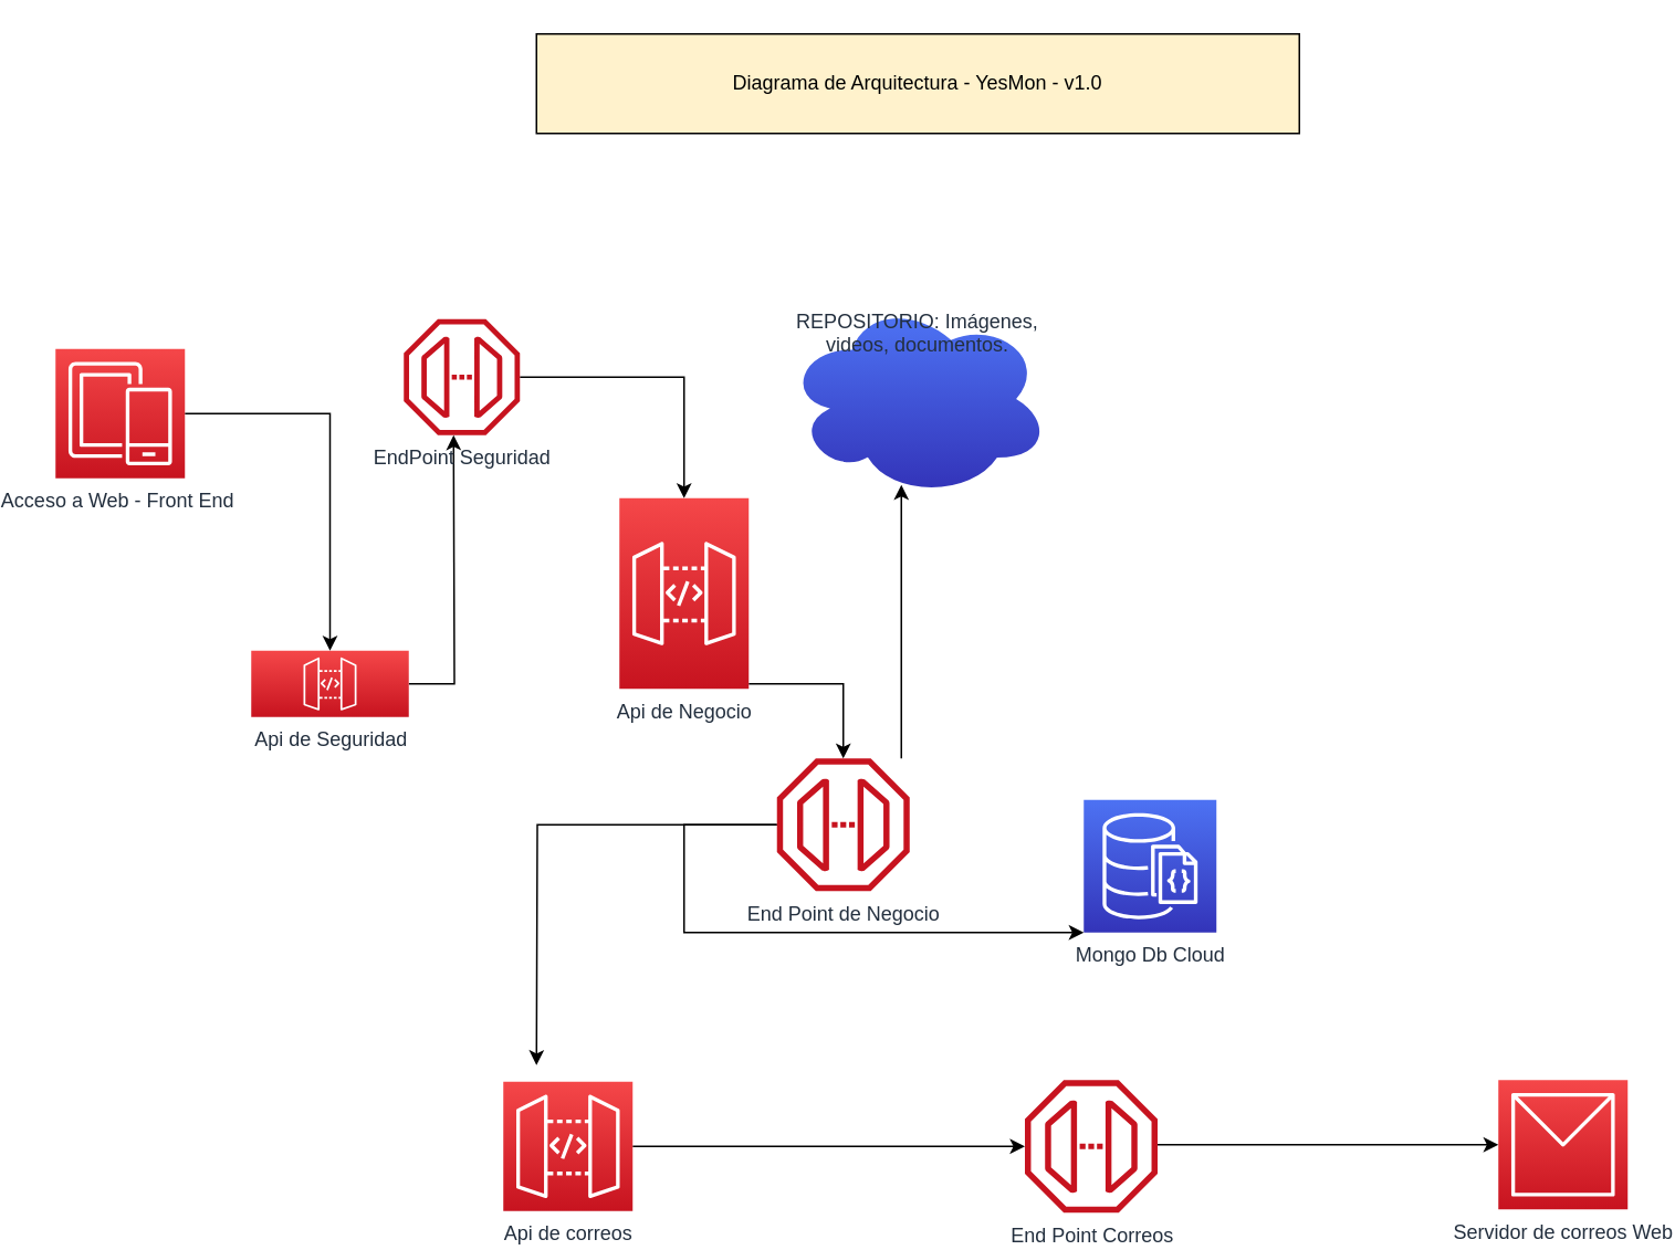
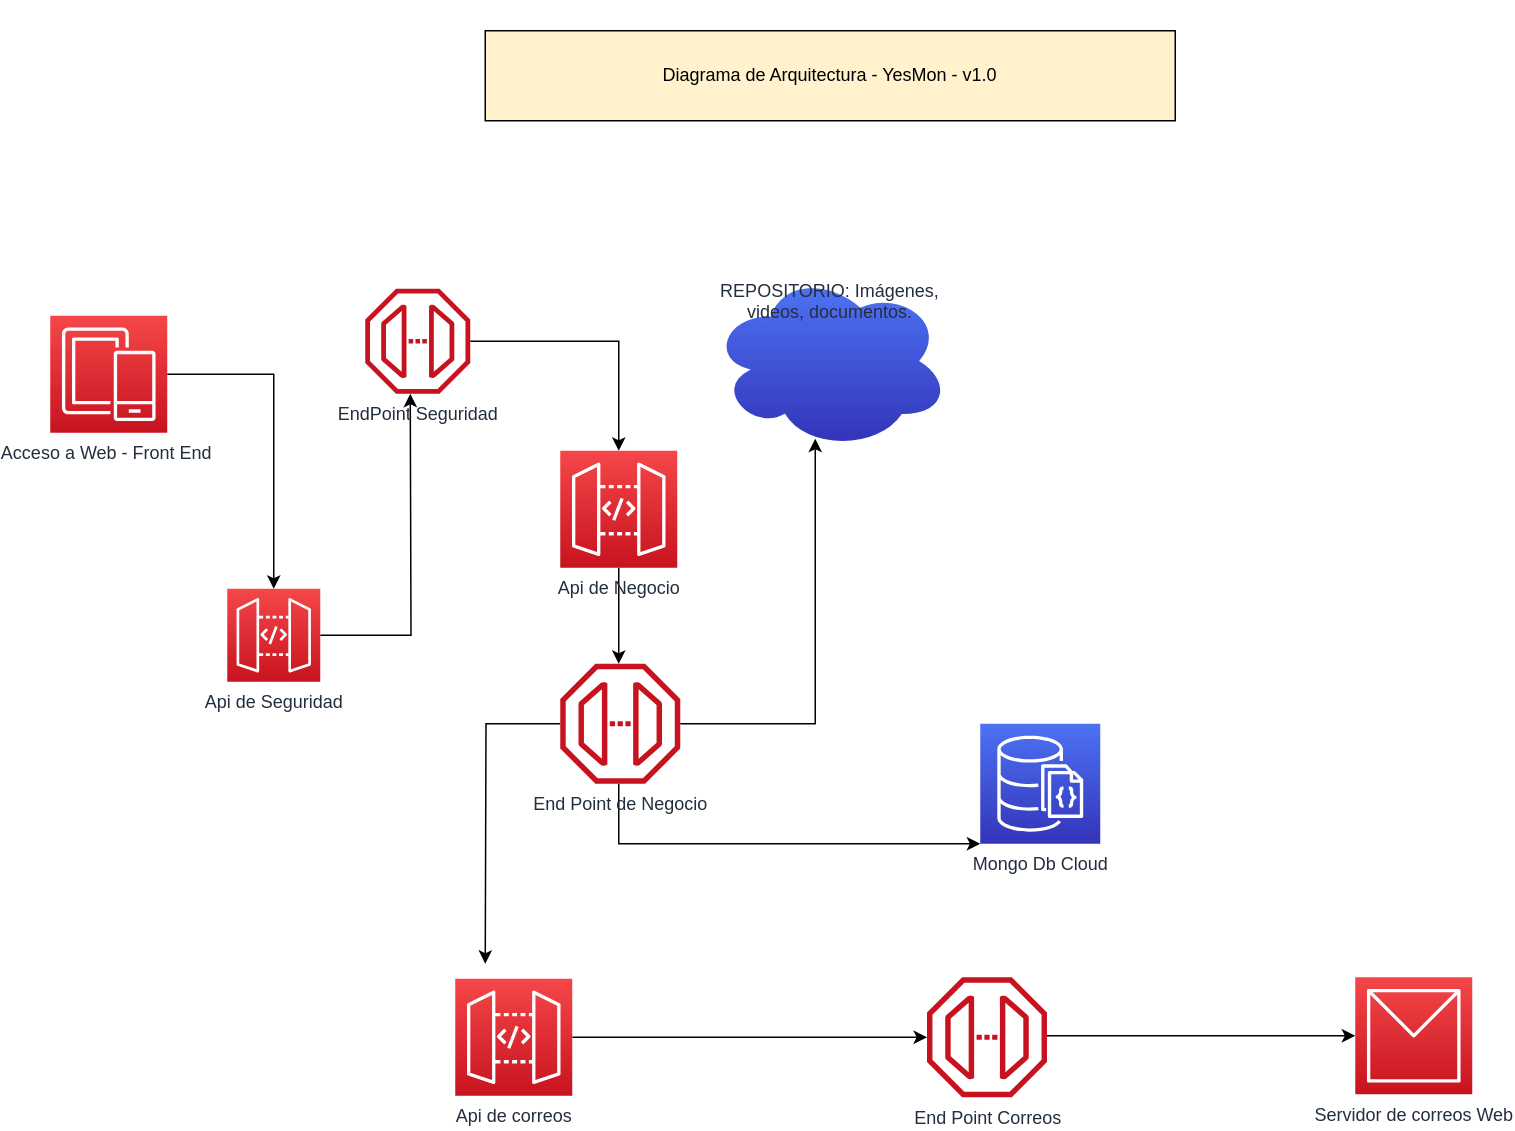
- <mxCell id="11" value="Api de Negocio" style="outlineConnect=0;fontColor=#232F3E;gradientColor=#F54749;gradientDirection=north;fillColor=#C7131F;strokeColor=#ffffff;dashed=0;verticalLabelPosition=bottom;verticalAlign=top;align=center;html=1;fontSize=12;fontStyle=0;aspect=fixed;shape=mxgraph.aws4.resourceIcon;resIcon=mxgraph.aws4.api_gateway;" vertex="1" parent="1"><mxGeometry x="360" y="300" width="78" height="115" as="geometry" /></mxCell>
+ <mxCell id="11" value="Api de Negocio" style="outlineConnect=0;fontColor=#232F3E;gradientColor=#F54749;gradientDirection=north;fillColor=#C7131F;strokeColor=#ffffff;dashed=0;verticalLabelPosition=bottom;verticalAlign=top;align=center;html=1;fontSize=12;fontStyle=0;aspect=fixed;shape=mxgraph.aws4.resourceIcon;resIcon=mxgraph.aws4.api_gateway;" vertex="1" parent="1"><mxGeometry x="360" y="300" width="78" height="78" as="geometry" /></mxCell>
- <mxCell id="5" value="Api de Seguridad&lt;br&gt;" style="outlineConnect=0;fontColor=#232F3E;gradientColor=#F54749;gradientDirection=north;fillColor=#C7131F;strokeColor=#ffffff;dashed=0;verticalLabelPosition=bottom;verticalAlign=top;align=center;html=1;fontSize=12;fontStyle=0;aspect=fixed;shape=mxgraph.aws4.resourceIcon;resIcon=mxgraph.aws4.api_gateway;" vertex="1" parent="1"><mxGeometry x="138" y="392" width="95" height="40" as="geometry" /></mxCell>
+ <mxCell id="5" value="Api de Seguridad&lt;br&gt;" style="outlineConnect=0;fontColor=#232F3E;gradientColor=#F54749;gradientDirection=north;fillColor=#C7131F;strokeColor=#ffffff;dashed=0;verticalLabelPosition=bottom;verticalAlign=top;align=center;html=1;fontSize=12;fontStyle=0;aspect=fixed;shape=mxgraph.aws4.resourceIcon;resIcon=mxgraph.aws4.api_gateway;" vertex="1" parent="1"><mxGeometry x="138" y="392" width="62" height="62" as="geometry" /></mxCell>
- <mxCell id="15" value="End Point de Negocio" style="outlineConnect=0;fontColor=#232F3E;gradientColor=none;fillColor=#C7131F;strokeColor=none;dashed=0;verticalLabelPosition=bottom;verticalAlign=top;align=center;html=1;fontSize=12;fontStyle=0;aspect=fixed;shape=mxgraph.aws4.endpoint;" vertex="1" parent="1"><mxGeometry x="455" y="457" width="80" height="80" as="geometry" /></mxCell>
+ <mxCell id="15" value="End Point de Negocio" style="outlineConnect=0;fontColor=#232F3E;gradientColor=none;fillColor=#C7131F;strokeColor=none;dashed=0;verticalLabelPosition=bottom;verticalAlign=top;align=center;html=1;fontSize=12;fontStyle=0;aspect=fixed;shape=mxgraph.aws4.endpoint;" vertex="1" parent="1"><mxGeometry x="360" y="442" width="80" height="80" as="geometry" /></mxCell>
